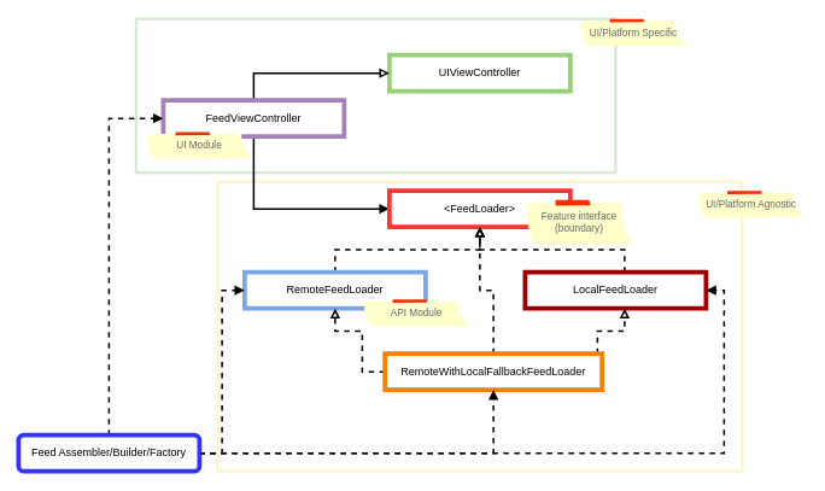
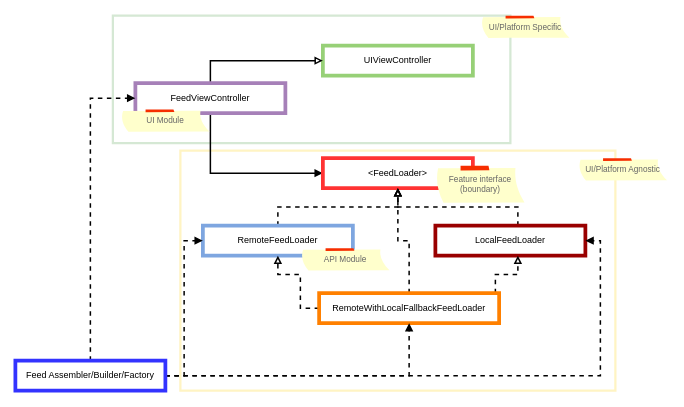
- <mxCell id="21" value="Feed Assembler/Builder/Factory" style="whiteSpace=wrap;html=1;strokeWidth=5;strokeColor=#3333FF;rounded=1;" vertex="1" parent="1"><mxGeometry x="20" y="480" width="200" height="40" as="geometry" /></mxCell>
+ <mxCell id="21" value="Feed Assembler/Builder/Factory" style="rounded=0;whiteSpace=wrap;html=1;strokeWidth=5;strokeColor=#3333FF;" vertex="1" parent="1"><mxGeometry x="20" y="480" width="200" height="40" as="geometry" /></mxCell>
